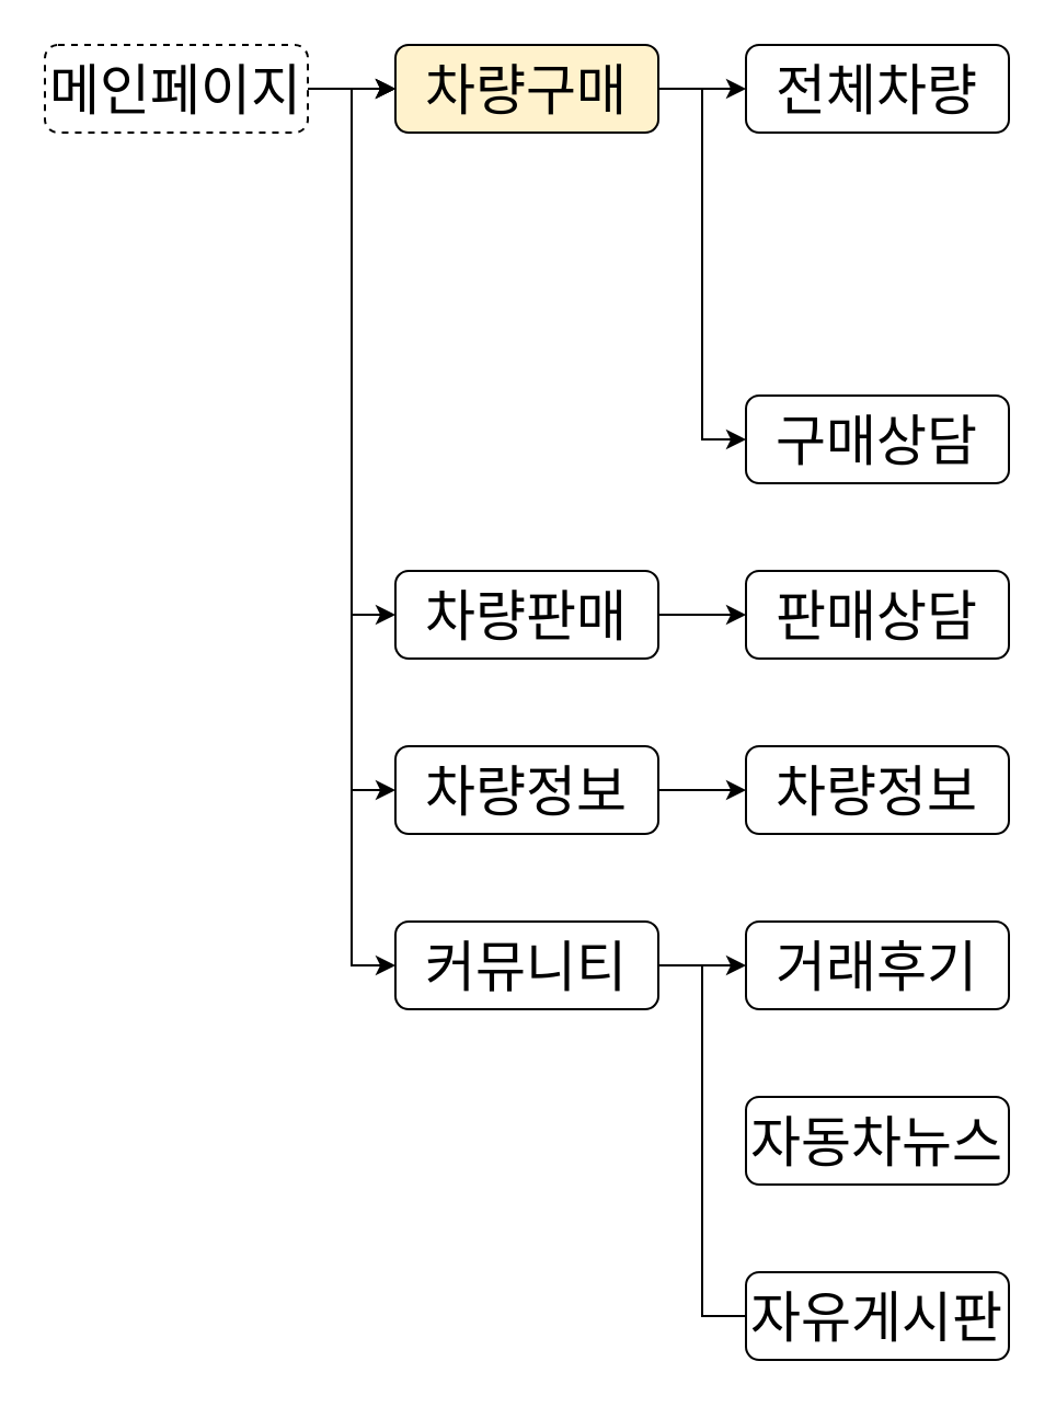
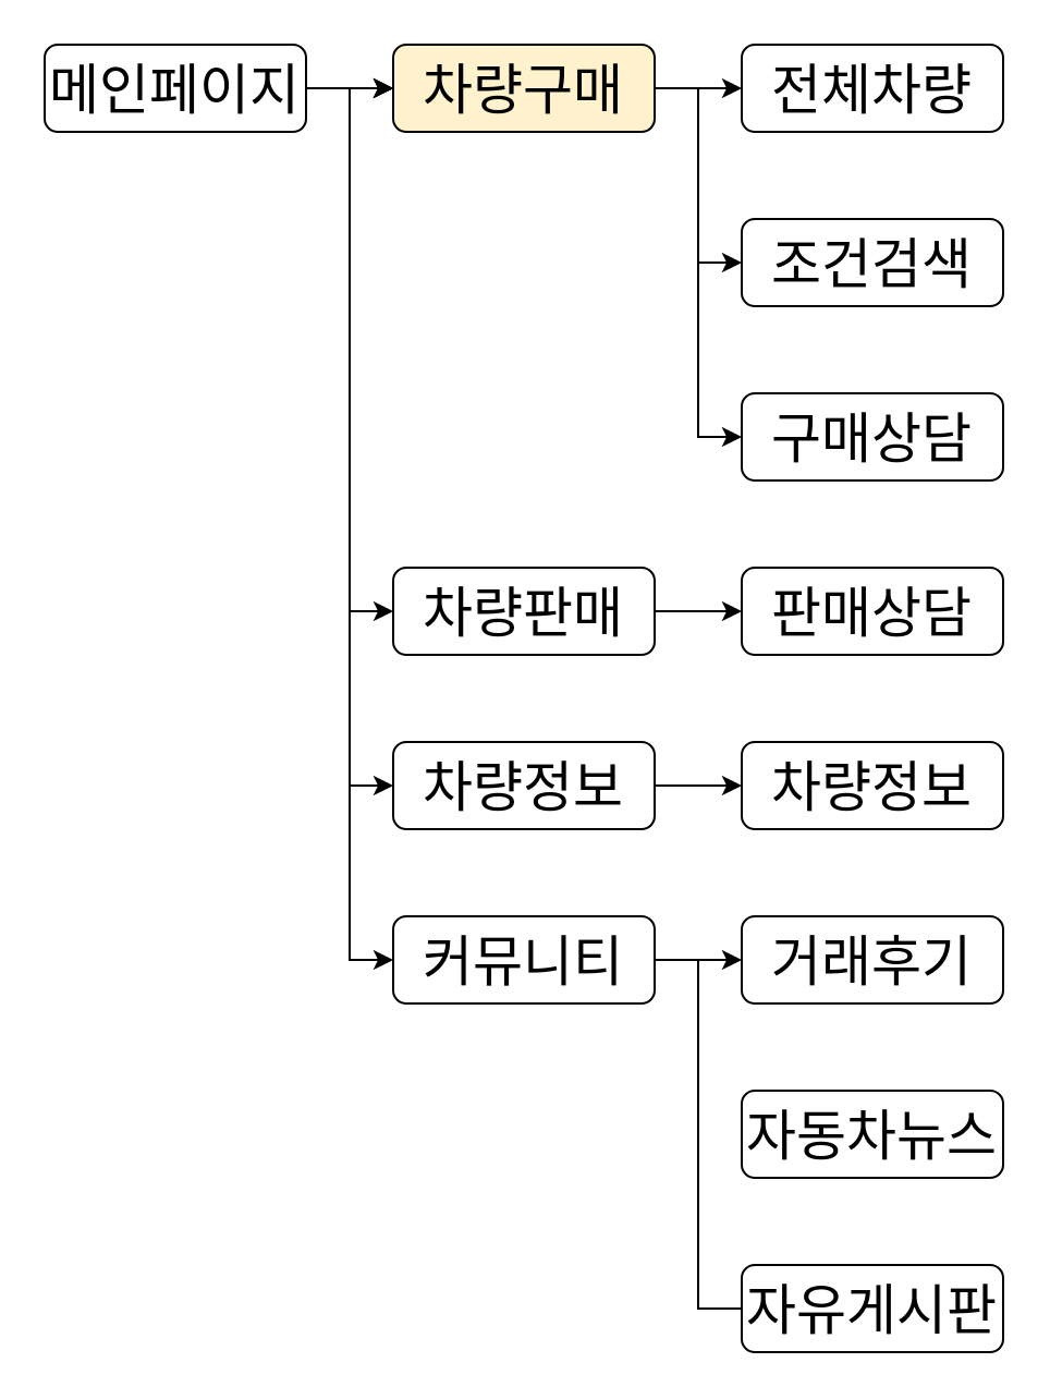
- <mxCell id="8" value="메인페이지" style="rounded=1;whiteSpace=wrap;html=1;fontSize=25;glass=0;strokeWidth=1;shadow=0;dashed=1;" parent="1" vertex="1"><mxGeometry x="20" y="20" width="120" height="40" as="geometry" /></mxCell>
+ <mxCell id="8" value="메인페이지" style="rounded=1;whiteSpace=wrap;html=1;fontSize=25;glass=0;strokeWidth=1;shadow=0;" parent="1" vertex="1"><mxGeometry x="20" y="20" width="120" height="40" as="geometry" /></mxCell>
+ <mxCell id="10" style="edgeStyle=orthogonalEdgeStyle;rounded=0;orthogonalLoop=1;jettySize=auto;html=1;entryX=0;entryY=0.5;entryDx=0;entryDy=0;fontSize=25;" edge="1" parent="1" source="12" target="14"><mxGeometry relative="1" as="geometry" /></mxCell>
+ <mxCell id="14" value="조건검색" style="rounded=1;whiteSpace=wrap;html=1;fontSize=25;glass=0;strokeWidth=1;shadow=0;" vertex="1" parent="1"><mxGeometry x="340" y="100" width="120" height="40" as="geometry" /></mxCell>
